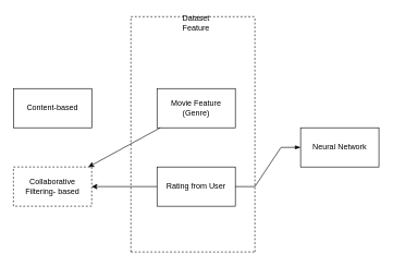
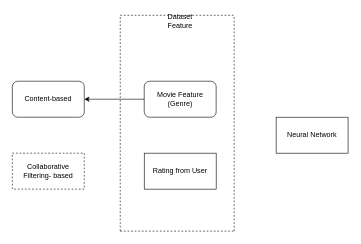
- <mxCell id="2" value="Content-based" style="rounded=0;whiteSpace=wrap;html=1;" vertex="1" parent="1"><mxGeometry x="20" y="135" width="120" height="60" as="geometry" /></mxCell>
+ <mxCell id="2" value="Content-based" style="whiteSpace=wrap;html=1;rounded=1;" vertex="1" parent="1"><mxGeometry x="20" y="135" width="120" height="60" as="geometry" /></mxCell>
- <mxCell id="4" value="Movie Feature&lt;div&gt;(Genre)&lt;/div&gt;" style="rounded=0;whiteSpace=wrap;html=1;" vertex="1" parent="1"><mxGeometry x="240" y="135" width="120" height="60" as="geometry" /></mxCell>
+ <mxCell id="4" value="Movie Feature&lt;div&gt;(Genre)&lt;/div&gt;" style="whiteSpace=wrap;html=1;rounded=1;" vertex="1" parent="1"><mxGeometry x="240" y="135" width="120" height="60" as="geometry" /></mxCell>
- <mxCell id="12" value="" style="endArrow=classic;html=1;rounded=0;" edge="1" parent="1" source="4" target="3"><mxGeometry width="50" height="50" relative="1" as="geometry"><mxPoint x="310" y="325" as="sourcePoint" /><mxPoint x="360" y="275" as="targetPoint" /></mxGeometry></mxCell>
+ <mxCell id="12" value="" style="endArrow=classic;html=1;rounded=0;entryX=1;entryY=0.5;entryDx=0;entryDy=0;" edge="1" parent="1" source="4" target="2"><mxGeometry width="50" height="50" relative="1" as="geometry"><mxPoint x="310" y="325" as="sourcePoint" /><mxPoint x="360" y="275" as="targetPoint" /></mxGeometry></mxCell>
- <mxCell id="14" value="" style="edgeStyle=entityRelationEdgeStyle;fontSize=12;html=1;endArrow=blockThin;endFill=1;startArrow=none;rounded=0;startFill=0;exitX=1;exitY=0.5;exitDx=0;exitDy=0;" edge="1" parent="1" source="5" target="6"><mxGeometry width="60" height="60" relative="1" as="geometry"><mxPoint x="300" y="335" as="sourcePoint" /><mxPoint x="360" y="275" as="targetPoint" /><Array as="points"><mxPoint x="440" y="285" /><mxPoint x="400" y="205" /><mxPoint x="410" y="285" /></Array></mxGeometry></mxCell>
- <mxCell id="13" value="" style="endArrow=classic;html=1;rounded=0;exitX=0;exitY=0.5;exitDx=0;exitDy=0;" edge="1" parent="1" source="5" target="3"><mxGeometry width="50" height="50" relative="1" as="geometry"><mxPoint x="250" y="175" as="sourcePoint" /><mxPoint x="150" y="175" as="targetPoint" /></mxGeometry></mxCell>
